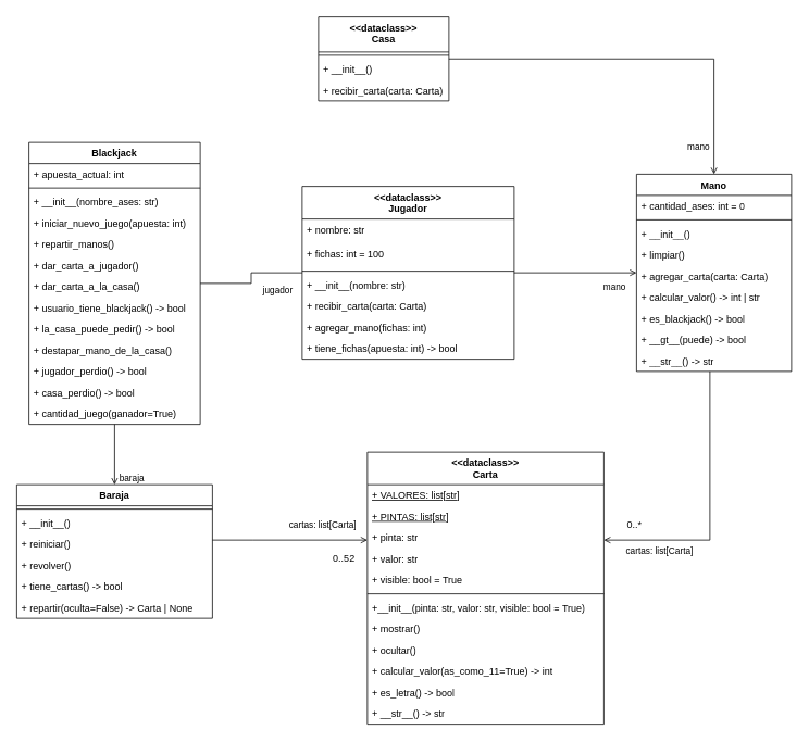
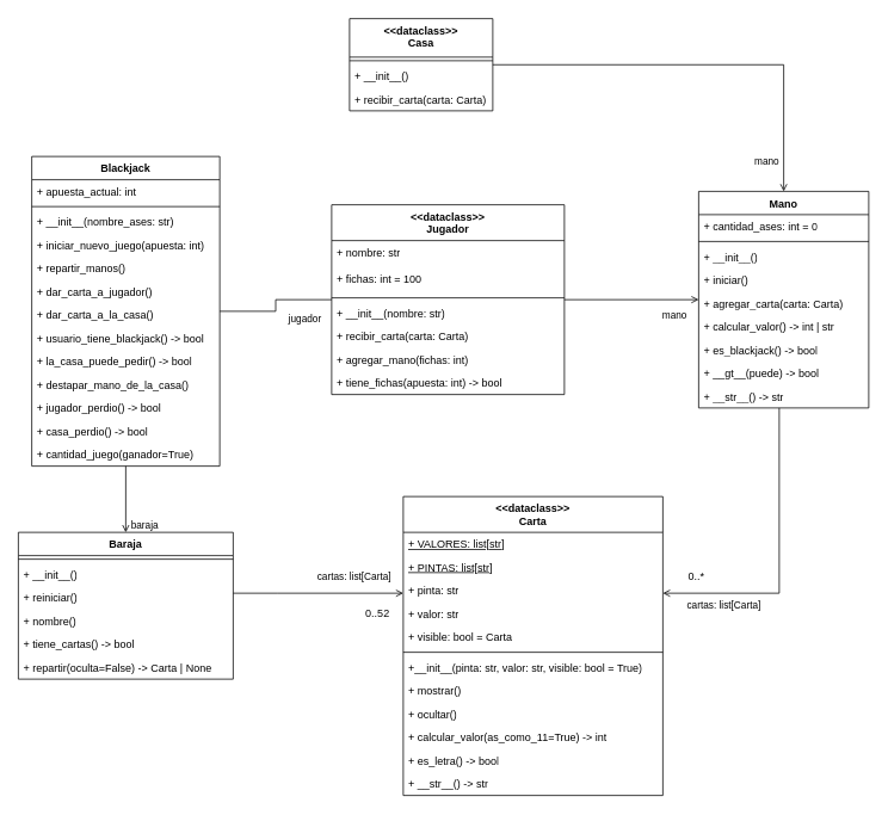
- <mxCell id="58" value="+ limpiar()" style="text;strokeColor=none;fillColor=none;align=left;verticalAlign=top;spacingLeft=4;spacingRight=4;overflow=hidden;rotatable=0;points=[[0,0.5],[1,0.5]];portConstraint=eastwest;whiteSpace=wrap;html=1;" parent="54" vertex="1"><mxGeometry y="86" width="190" height="26" as="geometry" /></mxCell>
+ <mxCell id="58" value="+ iniciar()" style="text;strokeColor=none;fillColor=none;align=left;verticalAlign=top;spacingLeft=4;spacingRight=4;overflow=hidden;rotatable=0;points=[[0,0.5],[1,0.5]];portConstraint=eastwest;whiteSpace=wrap;html=1;" parent="54" vertex="1"><mxGeometry y="86" width="190" height="26" as="geometry" /></mxCell>
- <mxCell id="25" value="+ revolver()" style="text;strokeColor=none;fillColor=none;align=left;verticalAlign=top;spacingLeft=4;spacingRight=4;overflow=hidden;rotatable=0;points=[[0,0.5],[1,0.5]];portConstraint=eastwest;whiteSpace=wrap;html=1;" parent="21" vertex="1"><mxGeometry y="86" width="240" height="26" as="geometry" /></mxCell>
+ <mxCell id="25" value="+ nombre()" style="text;strokeColor=none;fillColor=none;align=left;verticalAlign=top;spacingLeft=4;spacingRight=4;overflow=hidden;rotatable=0;points=[[0,0.5],[1,0.5]];portConstraint=eastwest;whiteSpace=wrap;html=1;" parent="21" vertex="1"><mxGeometry y="86" width="240" height="26" as="geometry" /></mxCell>
- <mxCell id="43" value="+ visible: bool = True" style="text;strokeColor=none;fillColor=none;align=left;verticalAlign=top;spacingLeft=4;spacingRight=4;overflow=hidden;rotatable=0;points=[[0,0.5],[1,0.5]];portConstraint=eastwest;whiteSpace=wrap;html=1;" parent="38" vertex="1"><mxGeometry y="144" width="290" height="26" as="geometry" /></mxCell>
+ <mxCell id="43" value="+ visible: bool = Carta" style="text;strokeColor=none;fillColor=none;align=left;verticalAlign=top;spacingLeft=4;spacingRight=4;overflow=hidden;rotatable=0;points=[[0,0.5],[1,0.5]];portConstraint=eastwest;whiteSpace=wrap;html=1;" parent="38" vertex="1"><mxGeometry y="144" width="290" height="26" as="geometry" /></mxCell>
